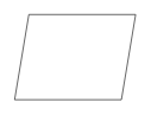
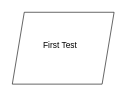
+ <mxCell id="3" value="&lt;font style=&quot;font-size: 14px;&quot;&gt;First Test&lt;/font&gt;" style="text;html=1;strokeColor=none;fillColor=none;align=center;verticalAlign=middle;whiteSpace=wrap;rounded=0;" vertex="1" parent="1"><mxGeometry x="70" y="50" width="60" height="50" as="geometry" /></mxCell>
